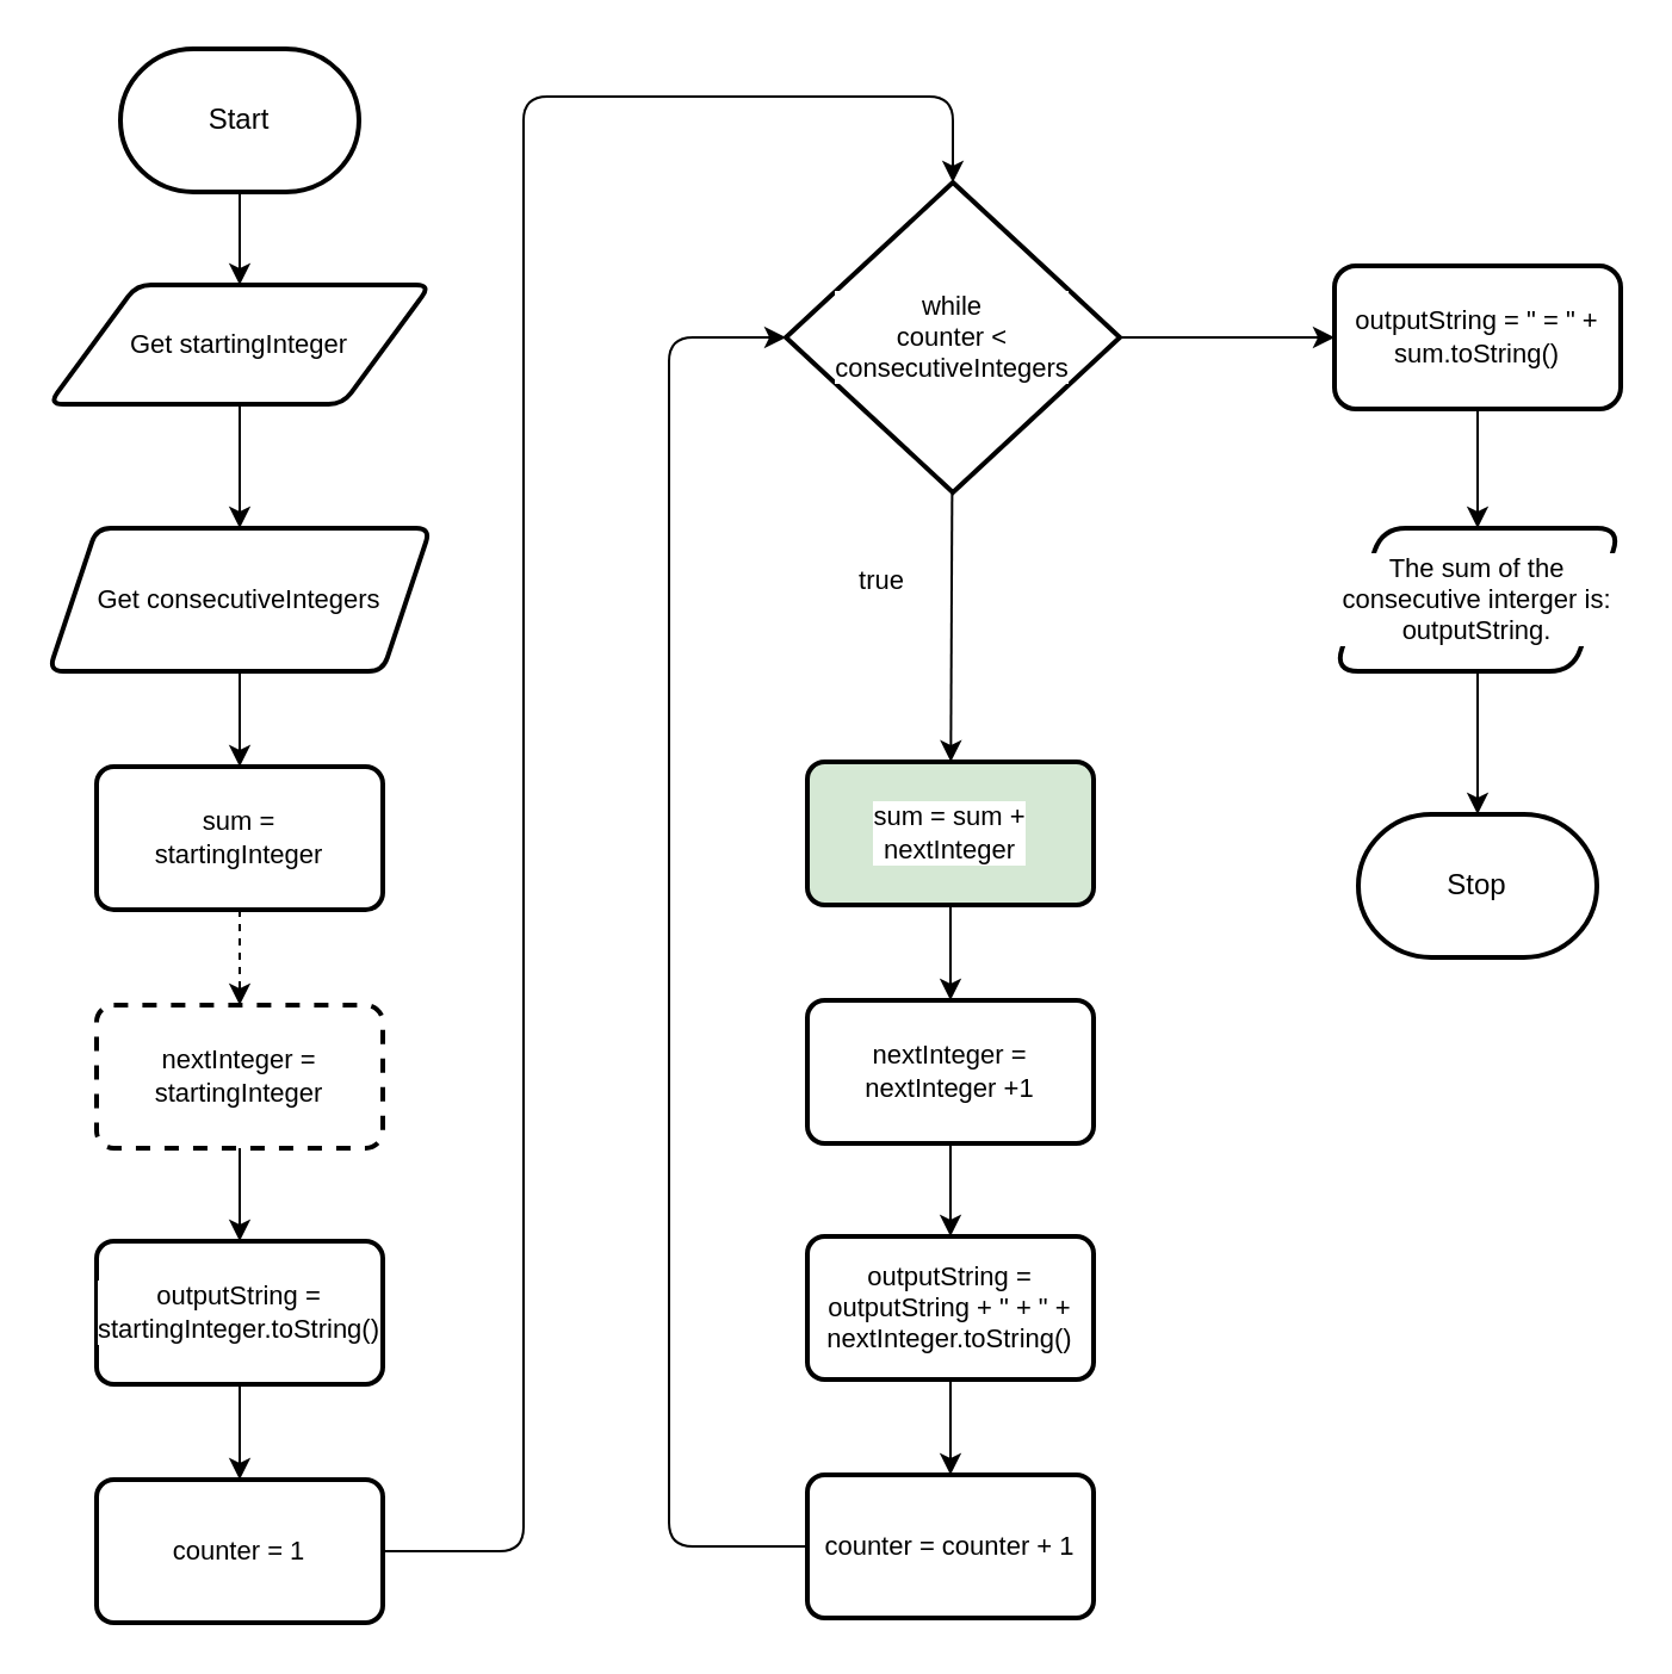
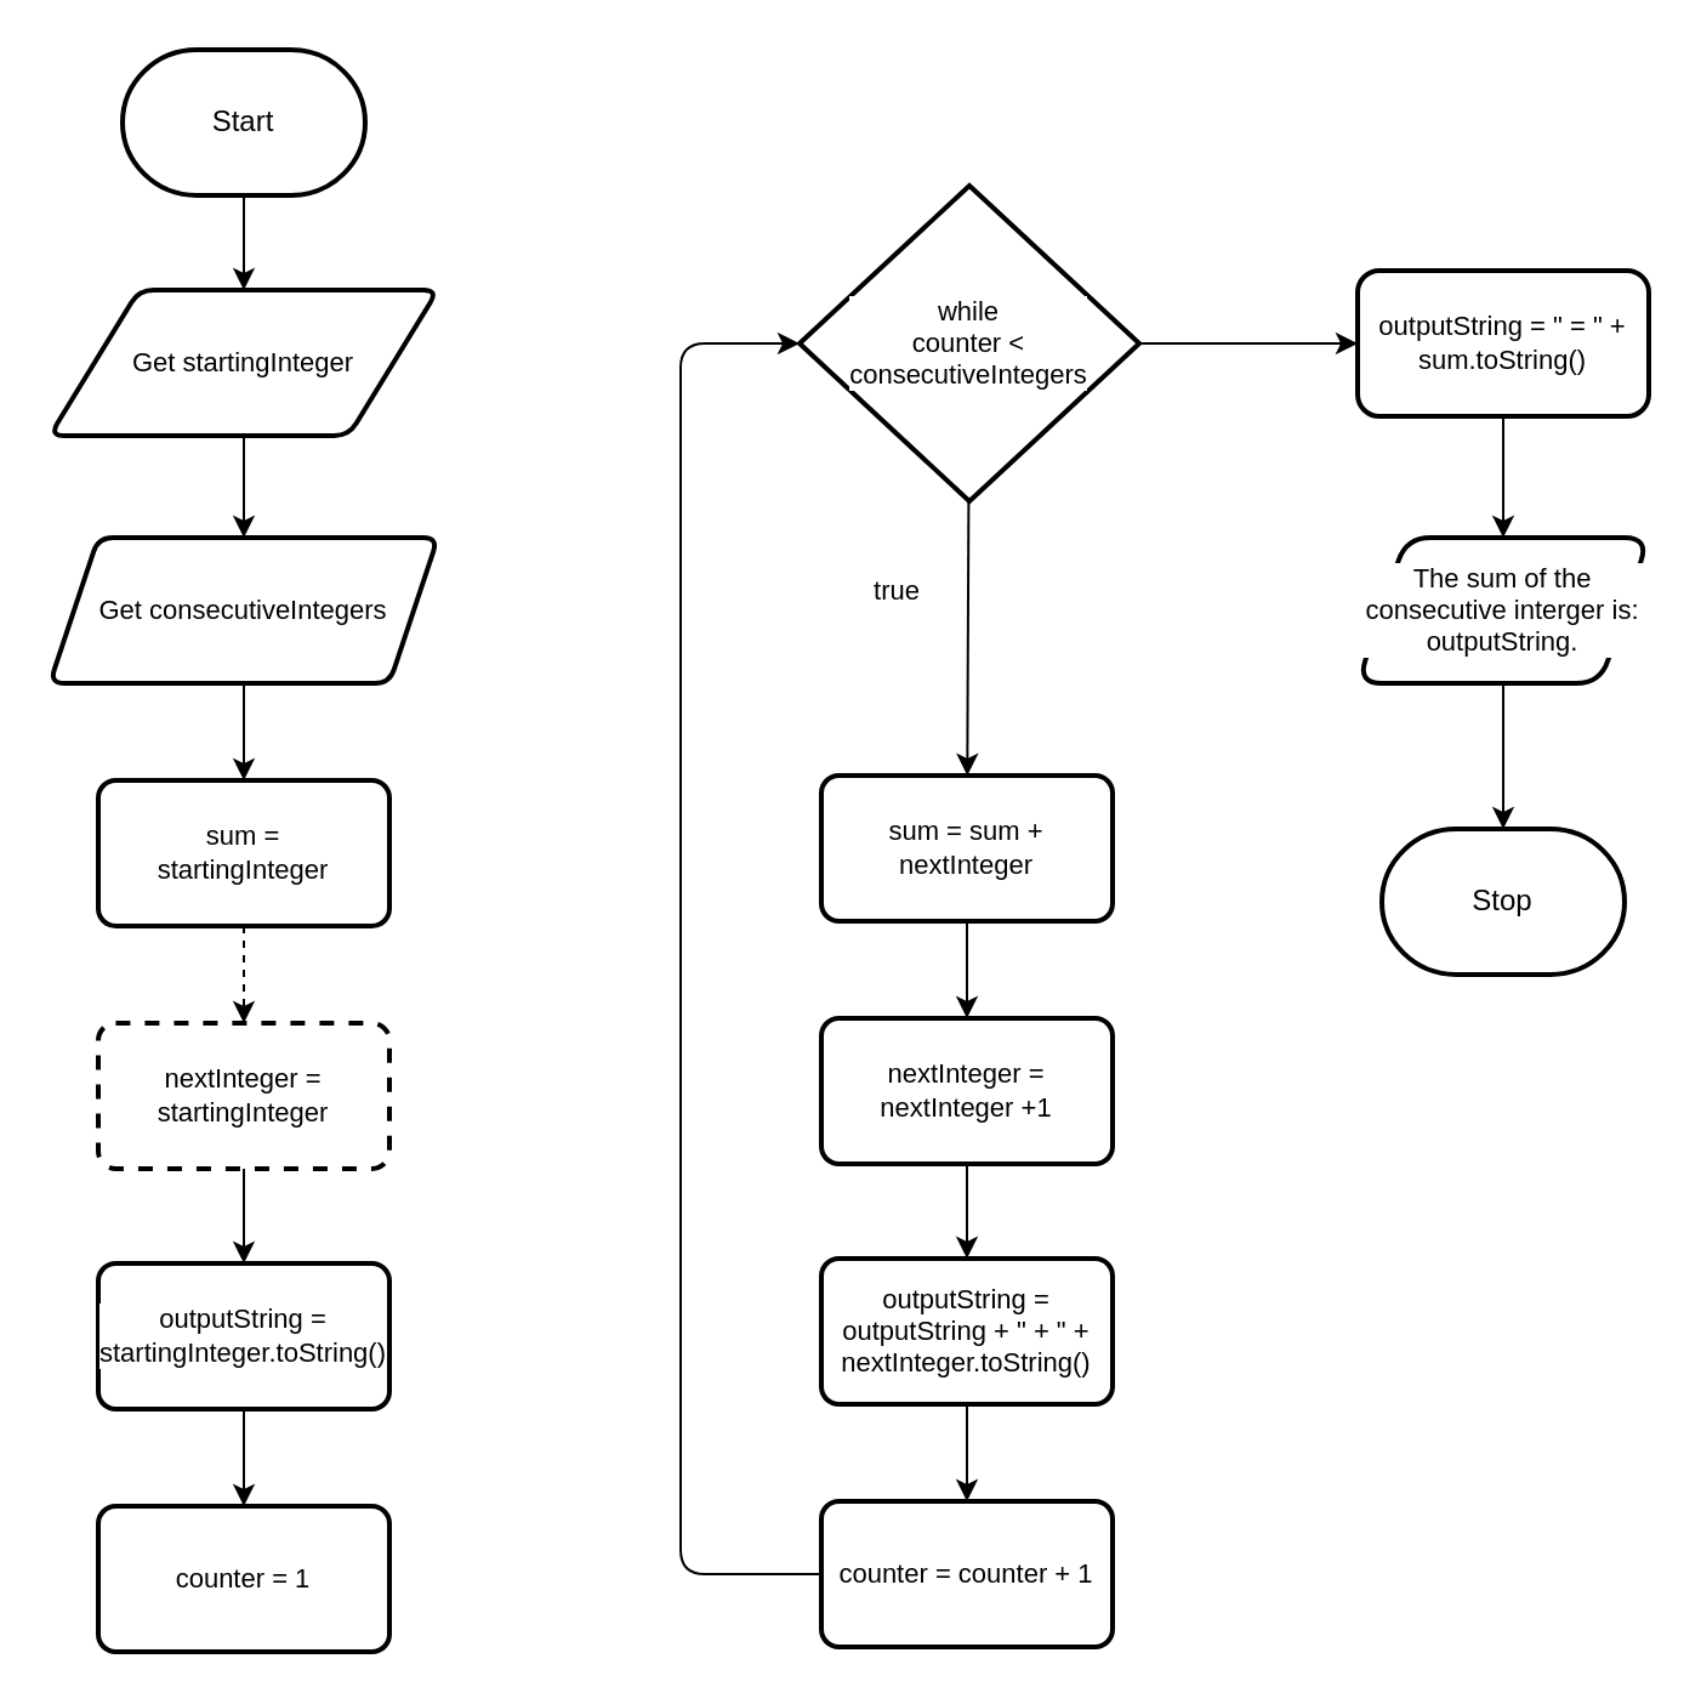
- <mxCell id="6" value="Get startingInteger" style="shape=parallelogram;html=1;strokeWidth=2;perimeter=parallelogramPerimeter;whiteSpace=wrap;rounded=1;arcSize=12;size=0.23;fontFamily=Helvetica;fontSize=11;fontColor=default;labelBackgroundColor=default;" parent="1" vertex="1"><mxGeometry x="20" y="119" width="160" height="50" as="geometry" /></mxCell>
+ <mxCell id="6" value="Get startingInteger" style="shape=parallelogram;html=1;strokeWidth=2;perimeter=parallelogramPerimeter;whiteSpace=wrap;rounded=1;arcSize=12;size=0.23;fontFamily=Helvetica;fontSize=11;fontColor=default;labelBackgroundColor=default;" parent="1" vertex="1"><mxGeometry x="20" y="119" width="160" height="60" as="geometry" /></mxCell>
- <mxCell id="18" value="" style="edgeStyle=orthogonalEdgeStyle;html=1;entryX=0.5;entryY=0;entryDx=0;entryDy=0;entryPerimeter=0;exitX=1;exitY=0.5;exitDx=0;exitDy=0;" parent="1" source="19" target="9" edge="1"><mxGeometry relative="1" as="geometry"><mxPoint x="230" y="650" as="targetPoint" /><Array as="points"><mxPoint x="219" y="650" /><mxPoint x="219" y="40" /><mxPoint x="399" y="40" /></Array></mxGeometry></mxCell>
- <mxCell id="21" value="sum = sum +&lt;div&gt;nextInteger&lt;/div&gt;" style="rounded=1;whiteSpace=wrap;html=1;fontSize=11;strokeWidth=2;arcSize=12;labelBackgroundColor=default;fillColor=#d5e8d4;" parent="1" vertex="1"><mxGeometry x="338" y="319" width="120" height="60" as="geometry" /></mxCell>
+ <mxCell id="21" value="sum = sum +&lt;div&gt;nextInteger&lt;/div&gt;" style="rounded=1;whiteSpace=wrap;html=1;fontSize=11;strokeWidth=2;arcSize=12;labelBackgroundColor=default;" parent="1" vertex="1"><mxGeometry x="338" y="319" width="120" height="60" as="geometry" /></mxCell>
